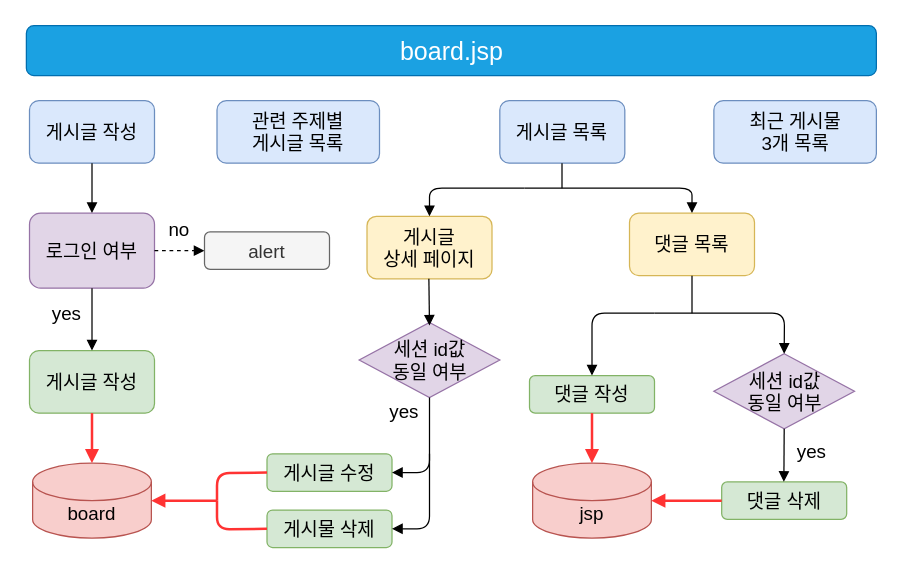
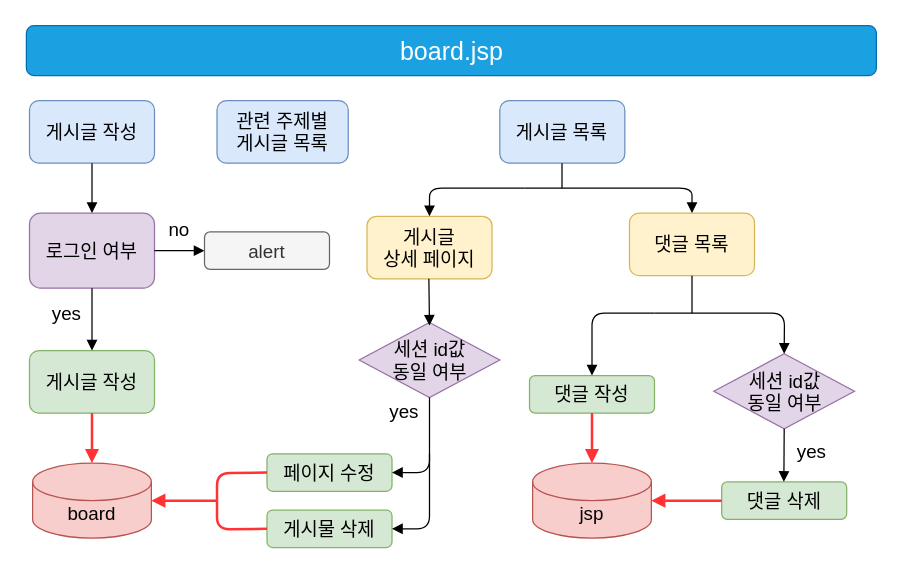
- <mxCell id="6" value="관련 주제별&lt;br&gt;게시글 목록" style="rounded=1;whiteSpace=wrap;html=1;fontSize=15;fillColor=#dae8fc;strokeColor=#6c8ebf;" vertex="1" parent="1"><mxGeometry x="173" y="80" width="130" height="50" as="geometry" /></mxCell>
+ <mxCell id="6" value="관련 주제별&lt;br&gt;게시글 목록" style="rounded=1;whiteSpace=wrap;html=1;fontSize=15;fillColor=#dae8fc;strokeColor=#6c8ebf;" vertex="1" parent="1"><mxGeometry x="173" y="80" width="105" height="50" as="geometry" /></mxCell>
- <mxCell id="11" value="최근 게시물&lt;br&gt;3개 목록" style="rounded=1;whiteSpace=wrap;html=1;fontSize=15;fillColor=#dae8fc;strokeColor=#6c8ebf;" vertex="1" parent="1"><mxGeometry x="570.5" y="80" width="130" height="50" as="geometry" /></mxCell>
- <mxCell id="17" value="" style="endArrow=block;html=1;endFill=1;exitX=1;exitY=0.5;exitDx=0;exitDy=0;entryX=0;entryY=0.5;entryDx=0;entryDy=0;dashed=1;" edge="1" parent="1" source="12" target="18"><mxGeometry width="50" height="50" relative="1" as="geometry"><mxPoint x="423" y="200" as="sourcePoint" /><mxPoint x="253" y="200" as="targetPoint" /></mxGeometry></mxCell>
+ <mxCell id="17" value="" style="endArrow=block;html=1;endFill=1;exitX=1;exitY=0.5;exitDx=0;exitDy=0;entryX=0;entryY=0.5;entryDx=0;entryDy=0;" edge="1" parent="1" source="12" target="18"><mxGeometry width="50" height="50" relative="1" as="geometry"><mxPoint x="423" y="200" as="sourcePoint" /><mxPoint x="253" y="200" as="targetPoint" /></mxGeometry></mxCell>
- <mxCell id="5" value="게시글 수정" style="rounded=1;whiteSpace=wrap;html=1;fontSize=15;fillColor=#d5e8d4;strokeColor=#82b366;" vertex="1" parent="1"><mxGeometry x="213" y="362.5" width="100" height="30" as="geometry" /></mxCell>
+ <mxCell id="5" value="페이지 수정" style="rounded=1;whiteSpace=wrap;html=1;fontSize=15;fillColor=#d5e8d4;strokeColor=#82b366;" vertex="1" parent="1"><mxGeometry x="213" y="362.5" width="100" height="30" as="geometry" /></mxCell>
